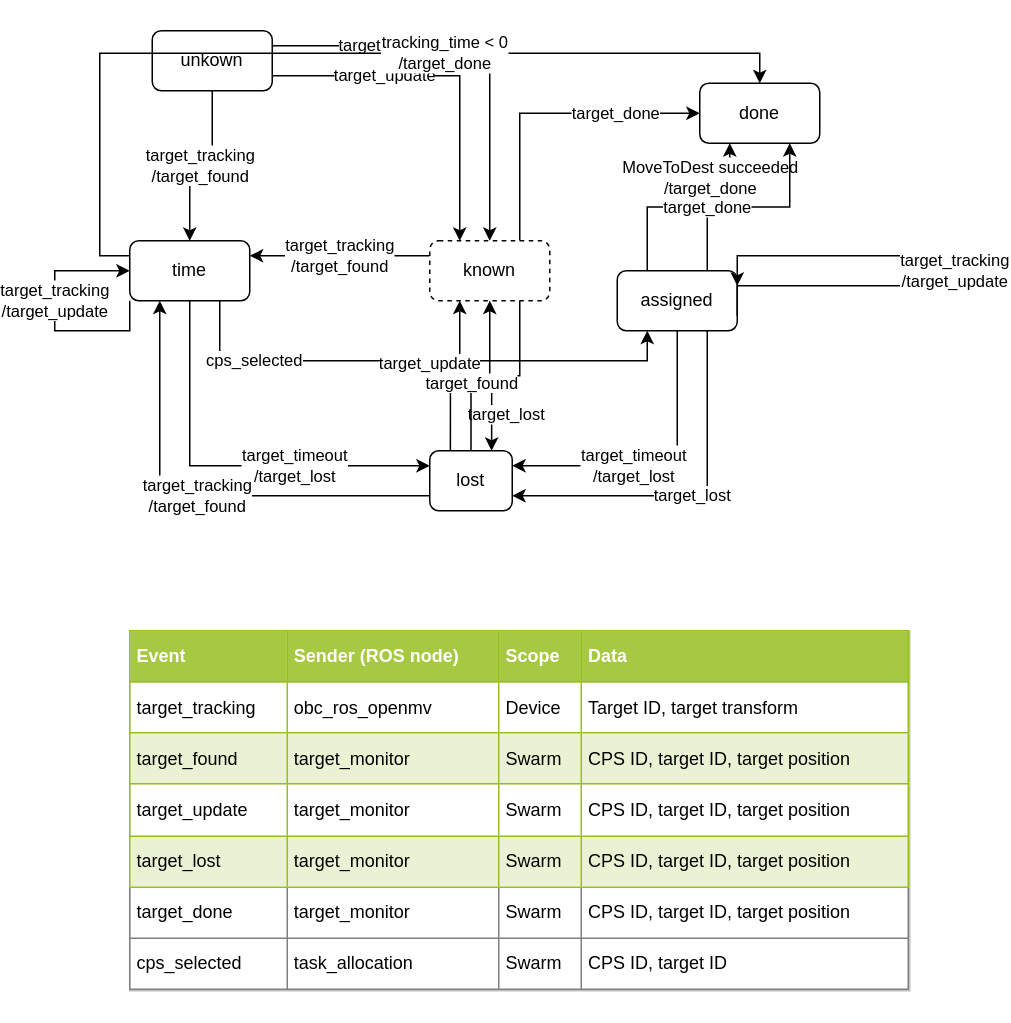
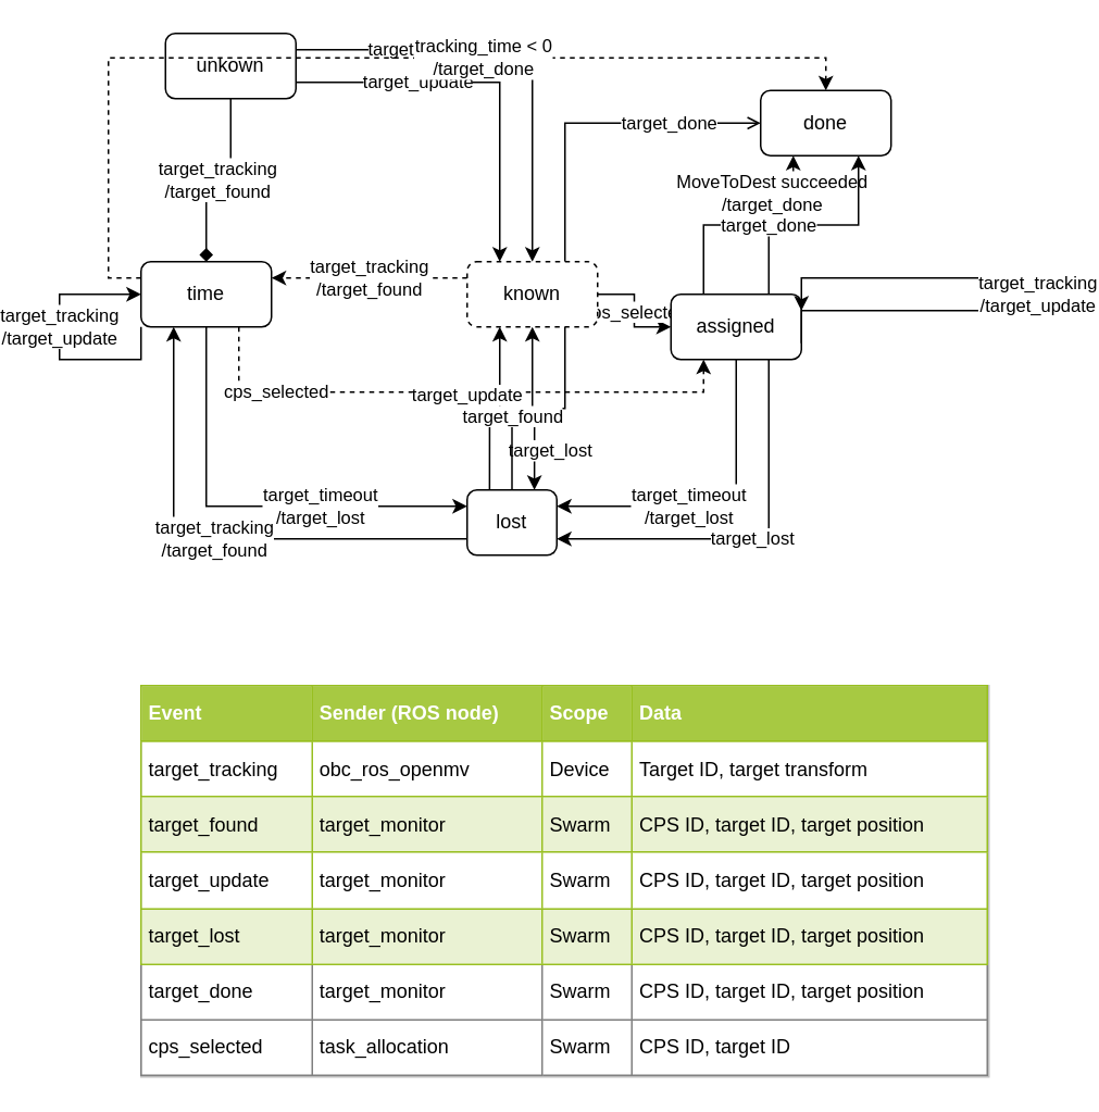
- <mxCell id="8" value="tracking_time &amp;lt; 0&lt;br&gt;/target_done" style="edgeStyle=orthogonalEdgeStyle;rounded=0;orthogonalLoop=1;jettySize=auto;html=1;exitX=0;exitY=0.25;exitDx=0;exitDy=0;entryX=0.5;entryY=0;entryDx=0;entryDy=0;" edge="1" parent="1" source="10" target="24"><mxGeometry x="0.252" relative="1" as="geometry"><mxPoint as="offset" /></mxGeometry></mxCell>
+ <mxCell id="8" value="tracking_time &amp;lt; 0&lt;br&gt;/target_done" style="edgeStyle=orthogonalEdgeStyle;rounded=0;orthogonalLoop=1;jettySize=auto;html=1;exitX=0;exitY=0.25;exitDx=0;exitDy=0;entryX=0.5;entryY=0;entryDx=0;entryDy=0;dashed=1;" edge="1" parent="1" source="10" target="24"><mxGeometry x="0.252" relative="1" as="geometry"><mxPoint as="offset" /></mxGeometry></mxCell>
- <mxCell id="15" value="target_done" style="edgeStyle=orthogonalEdgeStyle;rounded=0;orthogonalLoop=1;jettySize=auto;html=1;exitX=0.75;exitY=0;exitDx=0;exitDy=0;entryX=0;entryY=0.5;entryDx=0;entryDy=0;" edge="1" parent="1" source="16" target="24"><mxGeometry x="0.455" relative="1" as="geometry"><mxPoint as="offset" /></mxGeometry></mxCell>
+ <mxCell id="15" value="target_done" style="edgeStyle=orthogonalEdgeStyle;rounded=0;orthogonalLoop=1;jettySize=auto;html=1;exitX=0.75;exitY=0;exitDx=0;exitDy=0;entryX=0;entryY=0.5;entryDx=0;entryDy=0;endArrow=open;" edge="1" parent="1" source="16" target="24"><mxGeometry x="0.455" relative="1" as="geometry"><mxPoint as="offset" /></mxGeometry></mxCell>
- <mxCell id="2" value="target_tracking&lt;br&gt;/target_found" style="edgeStyle=orthogonalEdgeStyle;rounded=0;orthogonalLoop=1;jettySize=auto;html=1;exitX=0.5;exitY=1;exitDx=0;exitDy=0;entryX=0.5;entryY=0;entryDx=0;entryDy=0;" parent="1" source="5" target="10" edge="1"><mxGeometry relative="1" as="geometry" /></mxCell>
+ <mxCell id="2" value="target_tracking&lt;br&gt;/target_found" style="edgeStyle=orthogonalEdgeStyle;rounded=0;orthogonalLoop=1;jettySize=auto;html=1;exitX=0.5;exitY=1;exitDx=0;exitDy=0;entryX=0.5;entryY=0;entryDx=0;entryDy=0;endArrow=diamond;" parent="1" source="5" target="10" edge="1"><mxGeometry relative="1" as="geometry" /></mxCell>
- <mxCell id="13" value="target_tracking&lt;br&gt;/target_found" style="edgeStyle=orthogonalEdgeStyle;rounded=0;orthogonalLoop=1;jettySize=auto;html=1;exitX=0;exitY=0.25;exitDx=0;exitDy=0;entryX=1;entryY=0.25;entryDx=0;entryDy=0;" parent="1" source="16" target="10" edge="1"><mxGeometry relative="1" as="geometry" /></mxCell>
+ <mxCell id="13" value="target_tracking&lt;br&gt;/target_found" style="edgeStyle=orthogonalEdgeStyle;rounded=0;orthogonalLoop=1;jettySize=auto;html=1;exitX=0;exitY=0.25;exitDx=0;exitDy=0;entryX=1;entryY=0.25;entryDx=0;entryDy=0;dashed=1;" parent="1" source="16" target="10" edge="1"><mxGeometry relative="1" as="geometry" /></mxCell>
+ <mxCell id="14" value="cps_selected" style="edgeStyle=orthogonalEdgeStyle;rounded=0;orthogonalLoop=1;jettySize=auto;html=1;exitX=1;exitY=0.5;exitDx=0;exitDy=0;entryX=0;entryY=0.5;entryDx=0;entryDy=0;" parent="1" source="16" target="20" edge="1"><mxGeometry relative="1" as="geometry" /></mxCell>
- <mxCell id="7" value="cps_selected" style="edgeStyle=orthogonalEdgeStyle;rounded=0;orthogonalLoop=1;jettySize=auto;html=1;exitX=0.75;exitY=1;exitDx=0;exitDy=0;entryX=0.25;entryY=1;entryDx=0;entryDy=0;" parent="1" source="10" target="20" edge="1"><mxGeometry x="-0.632" relative="1" as="geometry"><mxPoint as="offset" /></mxGeometry></mxCell>
+ <mxCell id="7" value="cps_selected" style="edgeStyle=orthogonalEdgeStyle;rounded=0;orthogonalLoop=1;jettySize=auto;html=1;exitX=0.75;exitY=1;exitDx=0;exitDy=0;entryX=0.25;entryY=1;entryDx=0;entryDy=0;dashed=1;" parent="1" source="10" target="20" edge="1"><mxGeometry x="-0.632" relative="1" as="geometry"><mxPoint as="offset" /></mxGeometry></mxCell>
